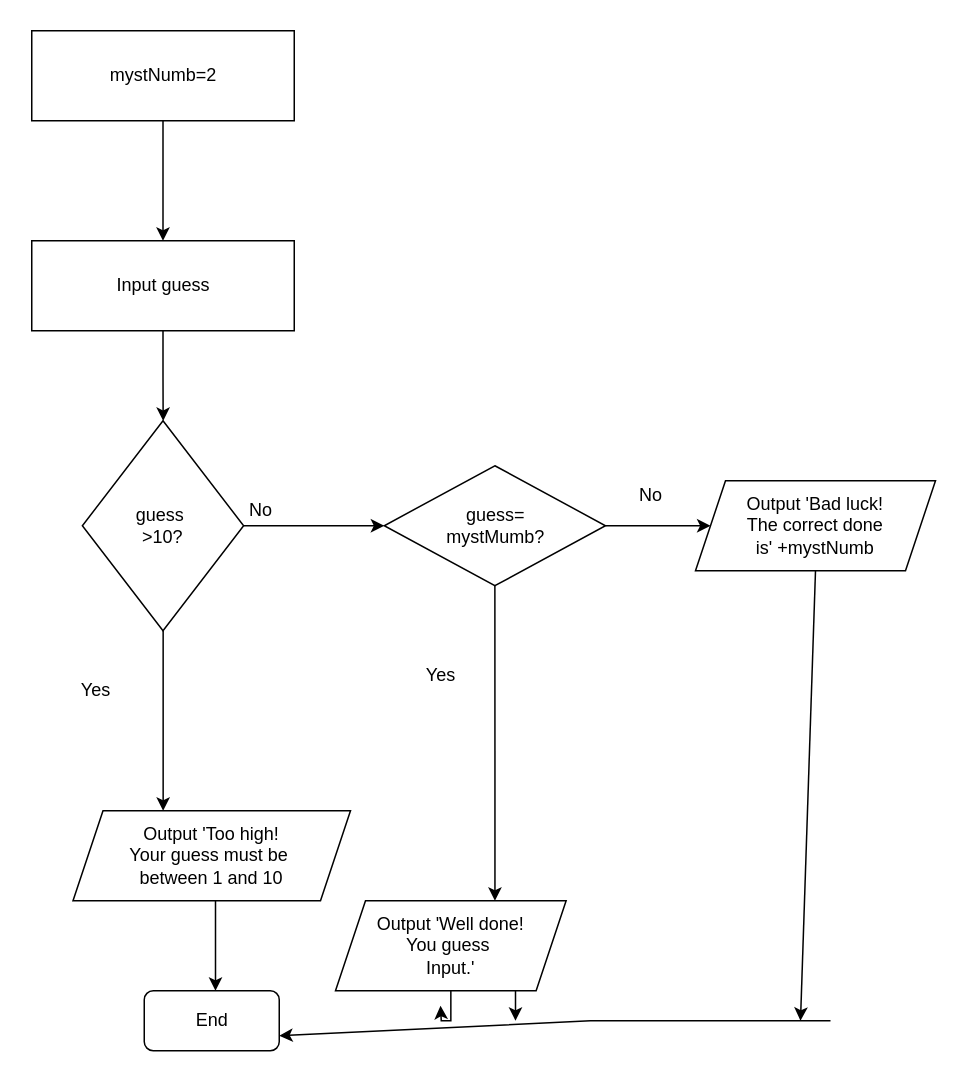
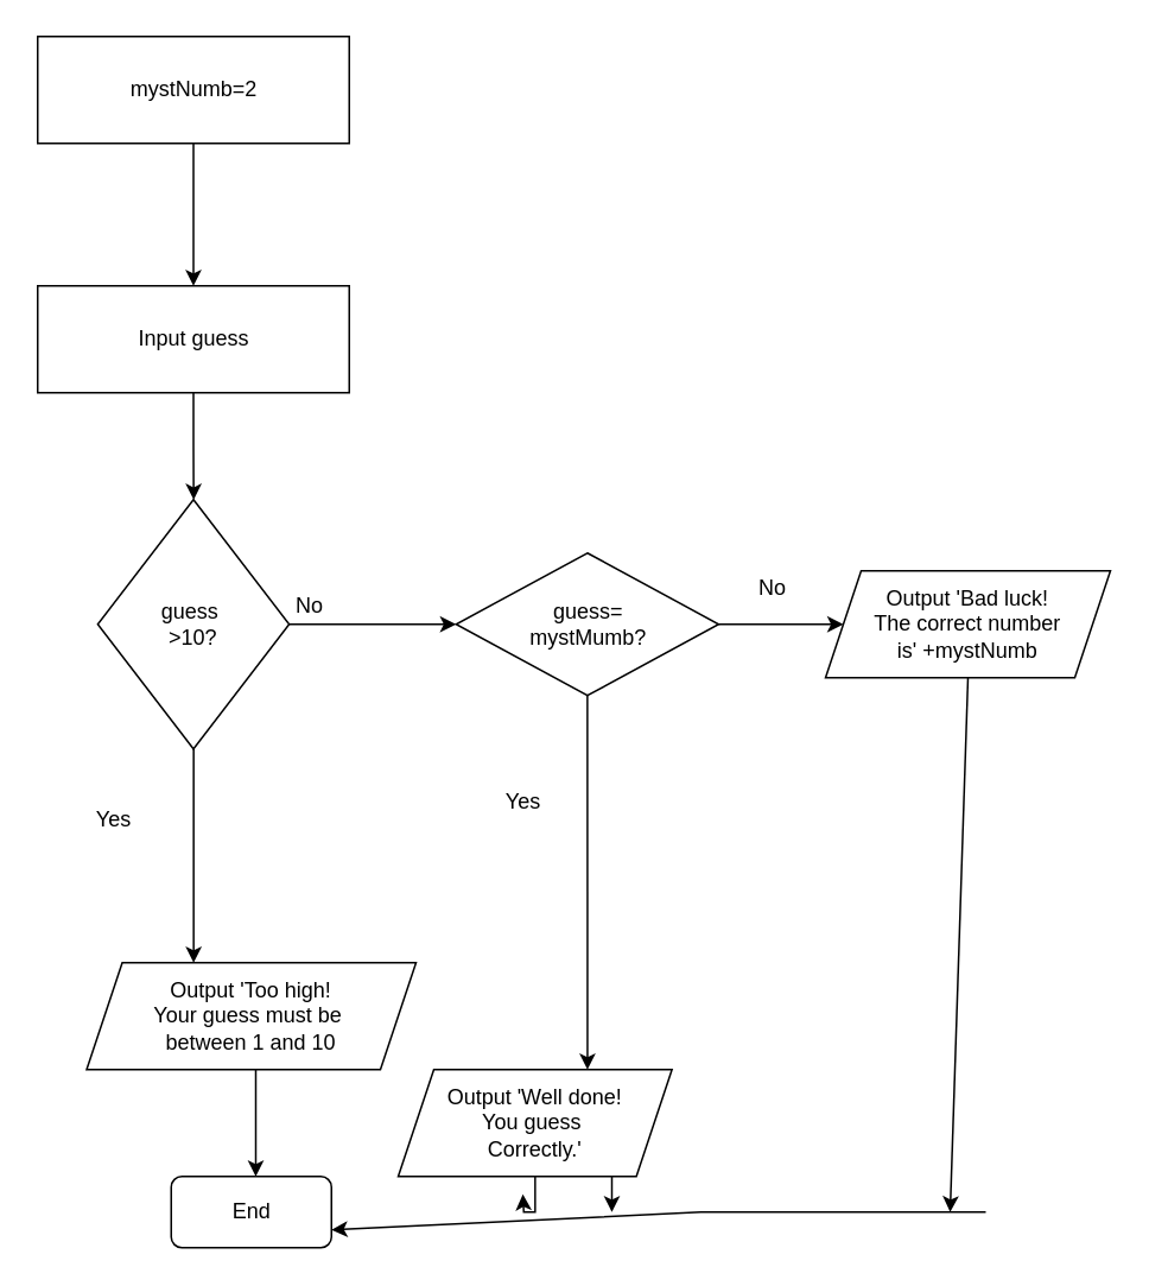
- <mxCell id="13" value="Output 'Bad luck!&lt;br&gt;The correct done&lt;br&gt;is' +mystNumb" style="shape=parallelogram;perimeter=parallelogramPerimeter;whiteSpace=wrap;html=1;fixedSize=1;rounded=0;" parent="1" vertex="1"><mxGeometry x="463" y="320" width="160" height="60" as="geometry" /></mxCell>
+ <mxCell id="13" value="Output 'Bad luck!&lt;br&gt;The correct number&lt;br&gt;is' +mystNumb" style="shape=parallelogram;perimeter=parallelogramPerimeter;whiteSpace=wrap;html=1;fixedSize=1;rounded=0;" parent="1" vertex="1"><mxGeometry x="463" y="320" width="160" height="60" as="geometry" /></mxCell>
- <mxCell id="24" value="Output 'Well done!&lt;br&gt;You guess&amp;nbsp;&lt;br&gt;Input.'" style="shape=parallelogram;perimeter=parallelogramPerimeter;whiteSpace=wrap;html=1;fixedSize=1;rounded=0;" parent="1" vertex="1"><mxGeometry x="223" y="600" width="153.75" height="60" as="geometry" /></mxCell>
+ <mxCell id="24" value="Output 'Well done!&lt;br&gt;You guess&amp;nbsp;&lt;br&gt;Correctly.'" style="shape=parallelogram;perimeter=parallelogramPerimeter;whiteSpace=wrap;html=1;fixedSize=1;rounded=0;" parent="1" vertex="1"><mxGeometry x="223" y="600" width="153.75" height="60" as="geometry" /></mxCell>
